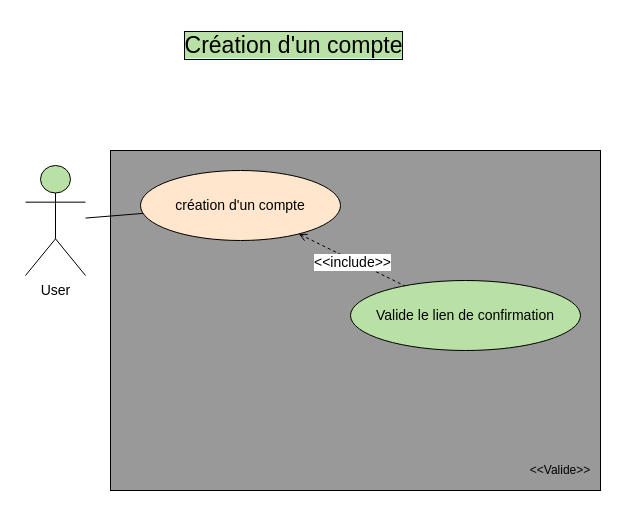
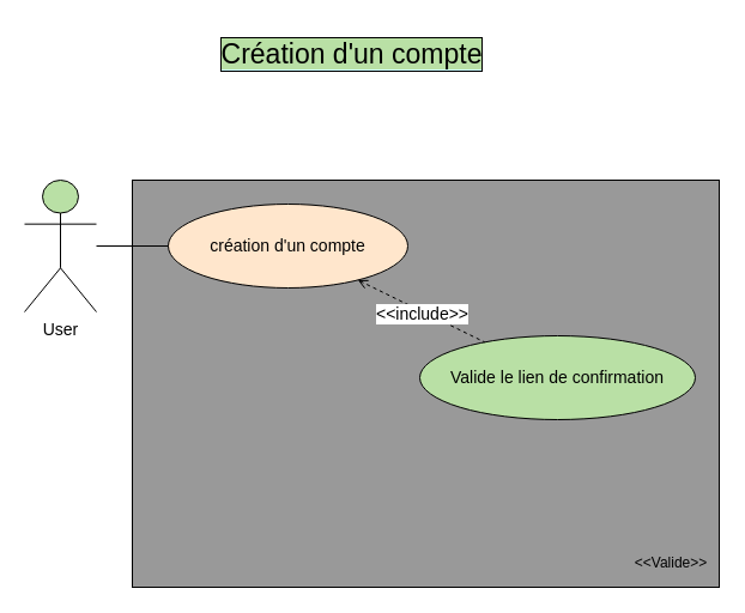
- <mxCell id="4" value="User" style="shape=umlActor;verticalLabelPosition=bottom;labelBackgroundColor=#ffffff;verticalAlign=top;html=1;fontSize=14;fillColor=#B9E0A5;" parent="1" vertex="1"><mxGeometry x="25" y="165" width="60" height="110" as="geometry" /></mxCell>
+ <mxCell id="4" value="User" style="shape=umlActor;verticalLabelPosition=bottom;labelBackgroundColor=#ffffff;verticalAlign=top;html=1;fontSize=14;fillColor=#B9E0A5;" parent="1" vertex="1"><mxGeometry x="20" y="150" width="60" height="110" as="geometry" /></mxCell>
